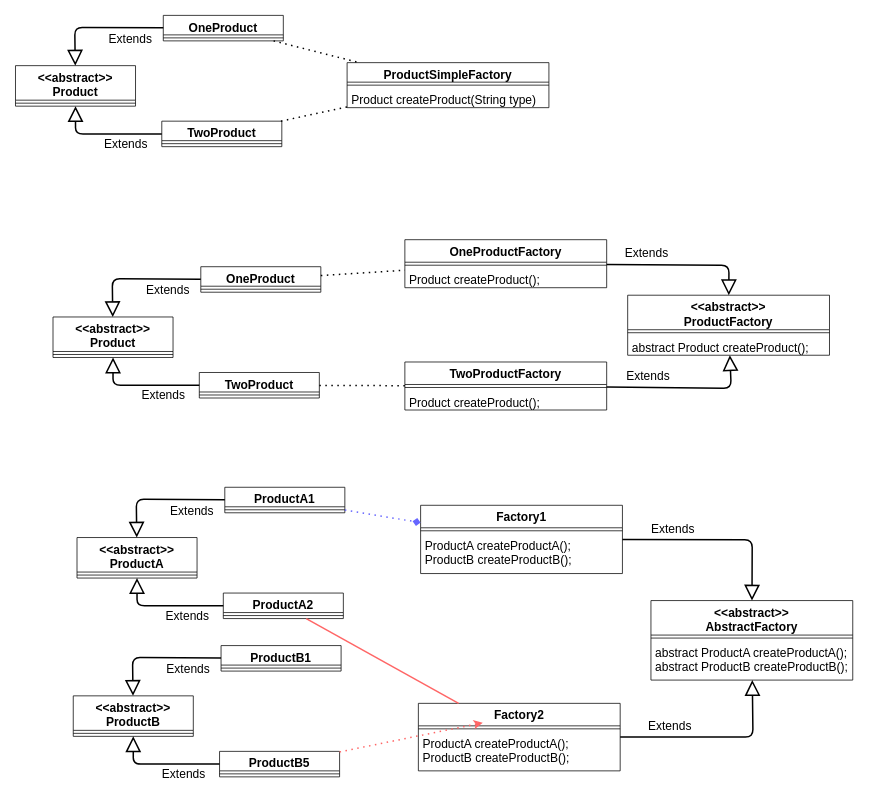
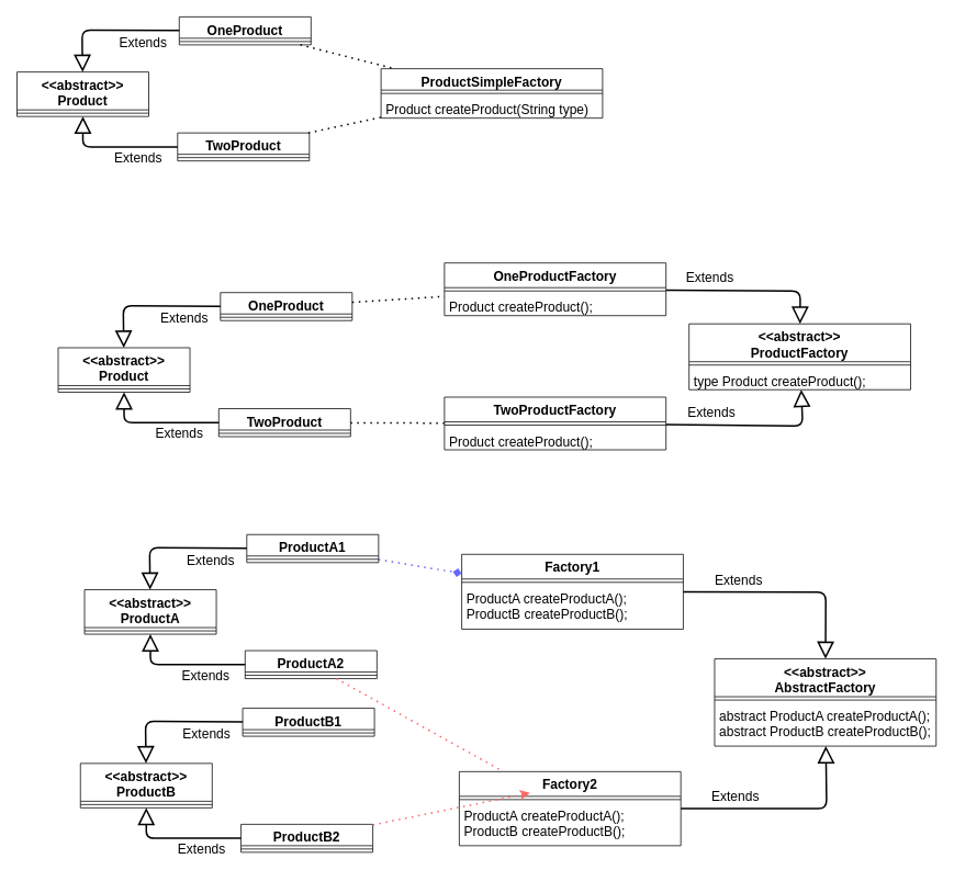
- <mxCell id="25" value="abstract Product createProduct();" style="text;strokeColor=none;fillColor=none;align=left;verticalAlign=top;spacingLeft=4;spacingRight=4;overflow=hidden;rotatable=0;points=[[0,0.5],[1,0.5]];portConstraint=eastwest;fontSize=16;" parent="23" vertex="1"><mxGeometry y="54" width="269" height="26" as="geometry" /></mxCell>
+ <mxCell id="25" value="type Product createProduct();" style="text;strokeColor=none;fillColor=none;align=left;verticalAlign=top;spacingLeft=4;spacingRight=4;overflow=hidden;rotatable=0;points=[[0,0.5],[1,0.5]];portConstraint=eastwest;fontSize=16;" parent="23" vertex="1"><mxGeometry y="54" width="269" height="26" as="geometry" /></mxCell>
- <mxCell id="56" value="" style="endArrow=none;dashed=0;html=1;dashPattern=1 3;strokeWidth=2;fontSize=16;fontColor=#000000;strokeColor=#FF6666;" parent="1" source="40" target="50" edge="1"><mxGeometry width="50" height="50" relative="1" as="geometry"><mxPoint x="469" y="670.855" as="sourcePoint" /><mxPoint x="581" y="663.651" as="targetPoint" /></mxGeometry></mxCell>
+ <mxCell id="56" value="" style="endArrow=none;dashed=1;html=1;dashPattern=1 3;strokeWidth=2;fontSize=16;fontColor=#000000;strokeColor=#FF6666;" parent="1" source="40" target="50" edge="1"><mxGeometry width="50" height="50" relative="1" as="geometry"><mxPoint x="469" y="670.855" as="sourcePoint" /><mxPoint x="581" y="663.651" as="targetPoint" /></mxGeometry></mxCell>
- <mxCell id="61" value="ProductB5" style="swimlane;fontStyle=1;align=center;verticalAlign=top;childLayout=stackLayout;horizontal=1;startSize=26;horizontalStack=0;resizeParent=1;resizeParentMax=0;resizeLast=0;collapsible=1;marginBottom=0;fontSize=16;" parent="1" vertex="1"><mxGeometry x="292" y="1001" width="160" height="34" as="geometry" /></mxCell>
+ <mxCell id="61" value="ProductB2" style="swimlane;fontStyle=1;align=center;verticalAlign=top;childLayout=stackLayout;horizontal=1;startSize=26;horizontalStack=0;resizeParent=1;resizeParentMax=0;resizeLast=0;collapsible=1;marginBottom=0;fontSize=16;" parent="1" vertex="1"><mxGeometry x="292" y="1001" width="160" height="34" as="geometry" /></mxCell>
